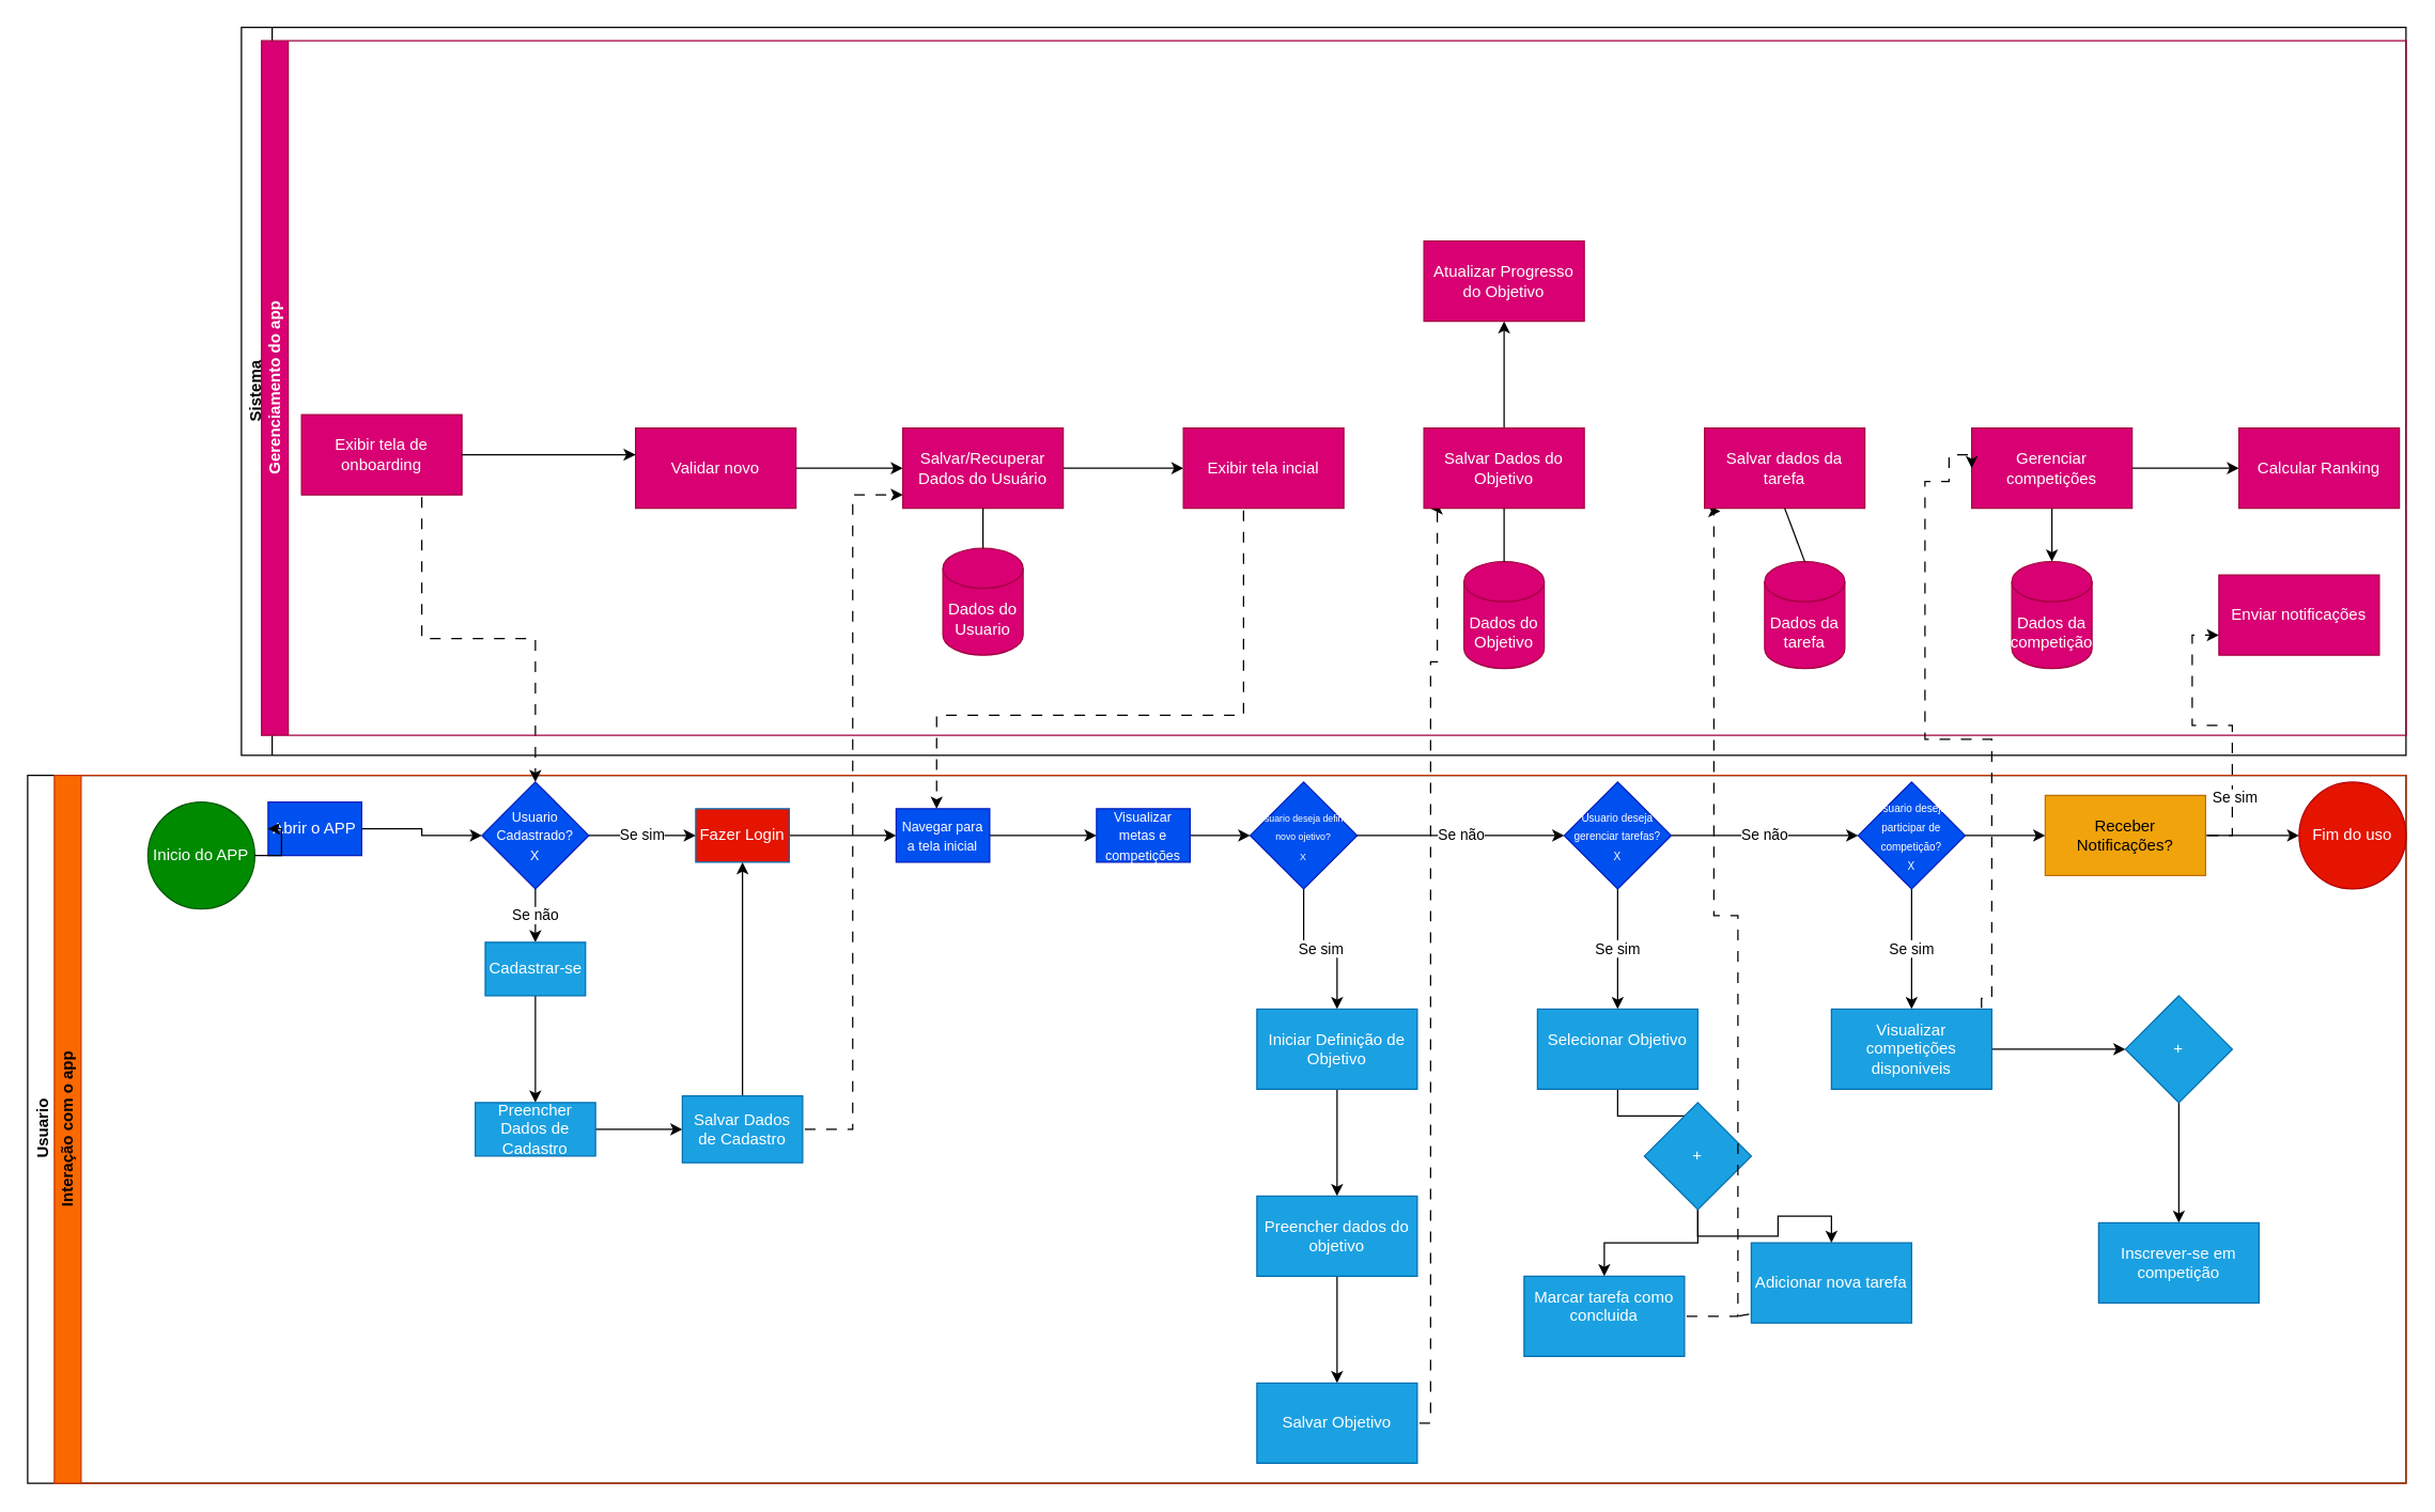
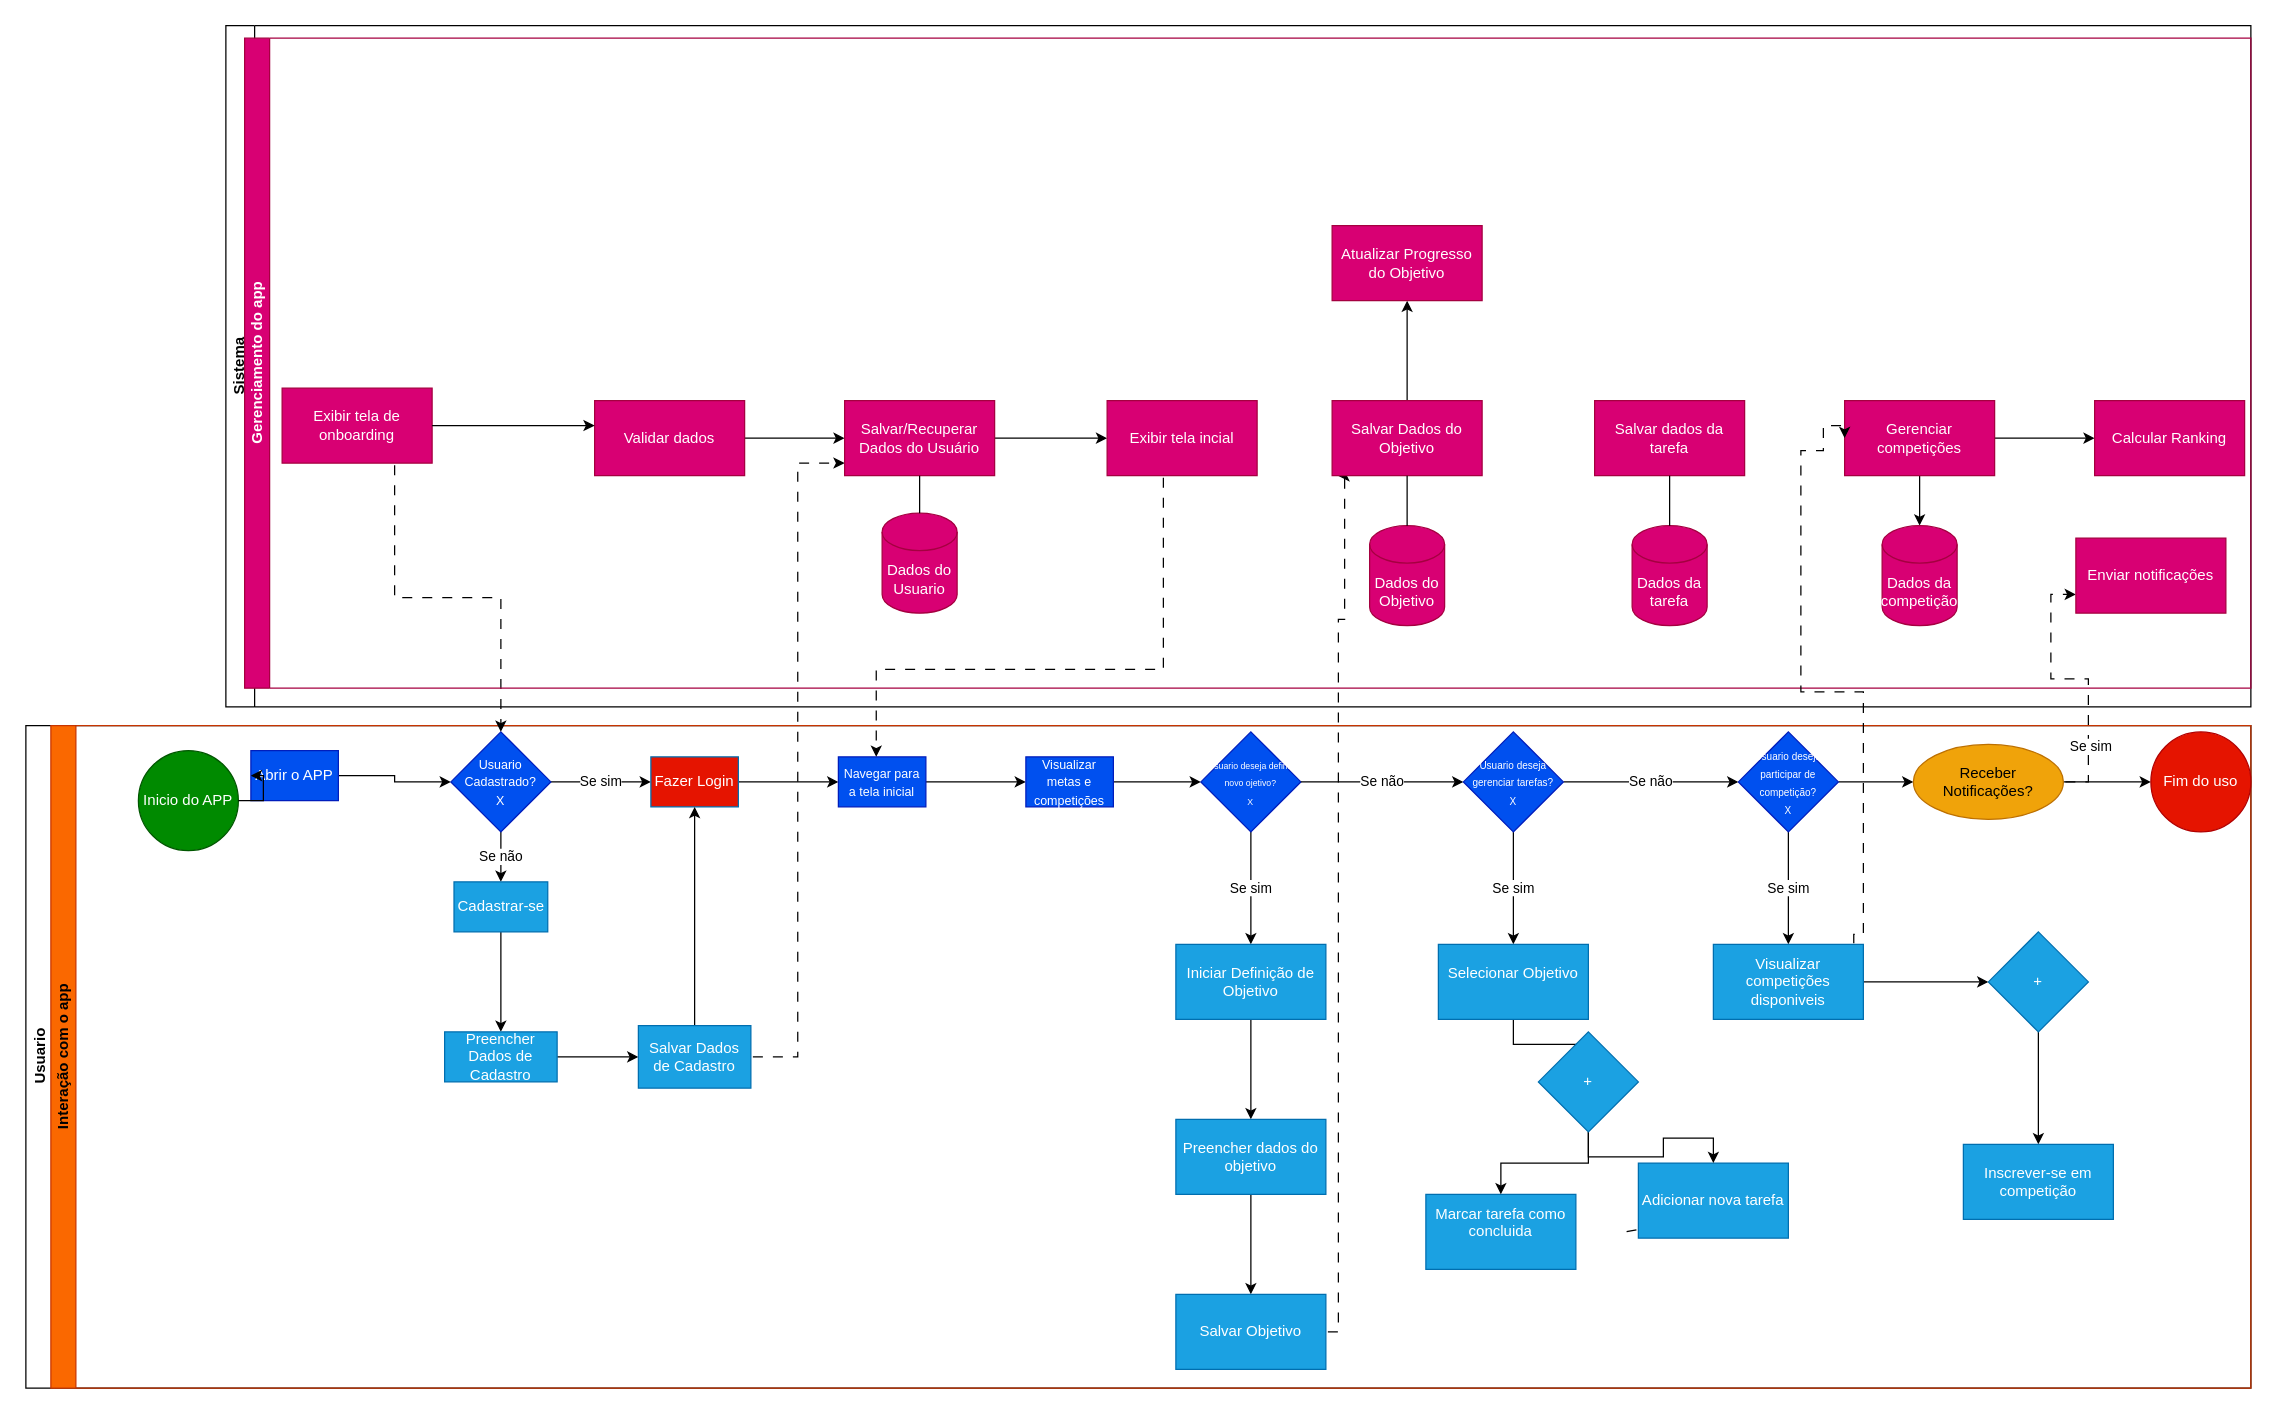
- <mxCell id="65" value="Validar novo" style="rounded=0;whiteSpace=wrap;html=1;fillColor=#d80073;fontColor=#ffffff;strokeColor=#A50040;" vertex="1" parent="62"><mxGeometry x="280" y="290" width="120" height="60" as="geometry" /></mxCell>
+ <mxCell id="65" value="Validar dados" style="rounded=0;whiteSpace=wrap;html=1;fillColor=#d80073;fontColor=#ffffff;strokeColor=#A50040;" vertex="1" parent="62"><mxGeometry x="280" y="290" width="120" height="60" as="geometry" /></mxCell>
- <mxCell id="77" value="Dados da tarefa" style="shape=cylinder3;whiteSpace=wrap;html=1;boundedLbl=1;backgroundOutline=1;size=15;fillColor=#d80073;fontColor=#ffffff;strokeColor=#A50040;" vertex="1" parent="62"><mxGeometry x="1125" y="390" width="60" height="80" as="geometry" /></mxCell>
+ <mxCell id="77" value="Dados da tarefa" style="shape=cylinder3;whiteSpace=wrap;html=1;boundedLbl=1;backgroundOutline=1;size=15;fillColor=#d80073;fontColor=#ffffff;strokeColor=#A50040;" vertex="1" parent="62"><mxGeometry x="1110" y="390" width="60" height="80" as="geometry" /></mxCell>
- <mxCell id="21" value="&lt;font face=&quot;Helvetica&quot; style=&quot;font-size: 7px;&quot;&gt;Usuario deseja definir novo ojetivo?&lt;/font&gt;&lt;div&gt;&lt;font face=&quot;Helvetica&quot; style=&quot;font-size: 7px;&quot;&gt;X&lt;/font&gt;&lt;/div&gt;" style="rhombus;whiteSpace=wrap;html=1;fillColor=#0050ef;fontColor=#ffffff;strokeColor=#001DBC;align=center;" vertex="1" parent="1"><mxGeometry x="935" y="585" width="80" height="80" as="geometry" /></mxCell>
+ <mxCell id="21" value="&lt;font face=&quot;Helvetica&quot; style=&quot;font-size: 7px;&quot;&gt;Usuario deseja definir novo ojetivo?&lt;/font&gt;&lt;div&gt;&lt;font face=&quot;Helvetica&quot; style=&quot;font-size: 7px;&quot;&gt;X&lt;/font&gt;&lt;/div&gt;" style="rhombus;whiteSpace=wrap;html=1;fillColor=#0050ef;fontColor=#ffffff;strokeColor=#001DBC;align=center;" vertex="1" parent="1"><mxGeometry x="960" y="585" width="80" height="80" as="geometry" /></mxCell>
- <mxCell id="50" value="Receber Notificações?" style="whiteSpace=wrap;html=1;fillColor=#f0a30a;strokeColor=#BD7000;fontColor=#000000;" vertex="1" parent="1"><mxGeometry x="1530" y="595" width="120" height="60" as="geometry" /></mxCell>
+ <mxCell id="50" value="Receber Notificações?" style="ellipse;whiteSpace=wrap;html=1;fillColor=#f0a30a;strokeColor=#BD7000;fontColor=#000000;" vertex="1" parent="1"><mxGeometry x="1530" y="595" width="120" height="60" as="geometry" /></mxCell>
- <mxCell id="60" style="edgeStyle=orthogonalEdgeStyle;rounded=0;orthogonalLoop=1;jettySize=auto;html=1;entryX=0.099;entryY=1.037;entryDx=0;entryDy=0;entryPerimeter=0;flowAnimation=1;" edge="1" parent="1" source="35" target="76"><mxGeometry relative="1" as="geometry"><Array as="points"><mxPoint x="1300" y="985" /><mxPoint x="1300" y="685" /><mxPoint x="1282" y="685" /></Array></mxGeometry></mxCell>
